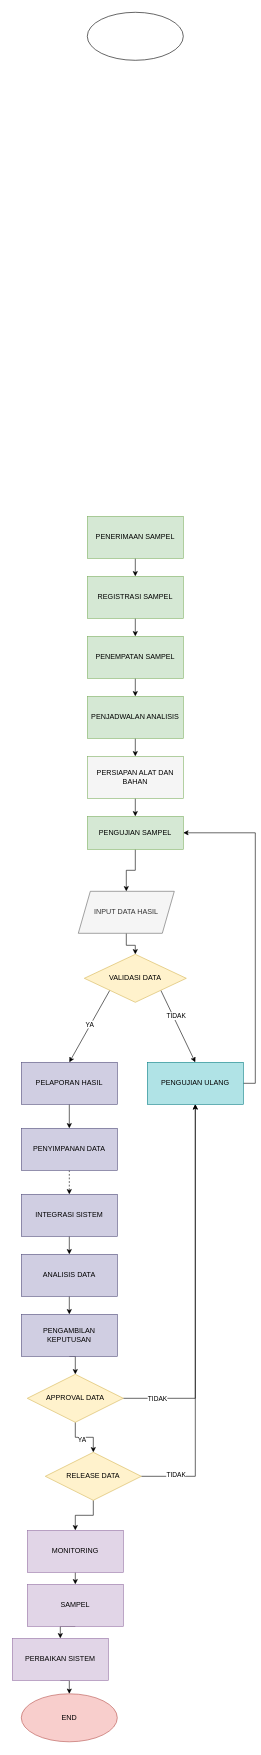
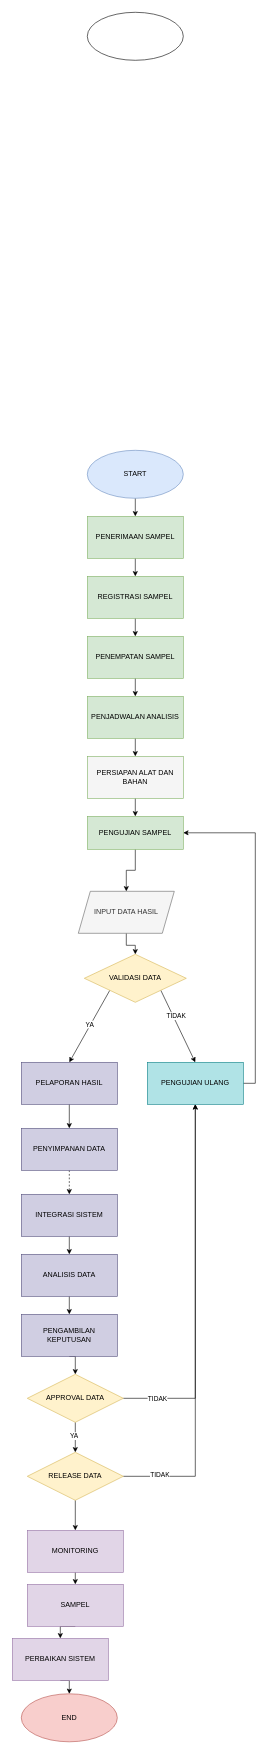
+ <mxCell id="4" value="START" style="ellipse;whiteSpace=wrap;html=1;fillColor=#dae8fc;strokeColor=#6c8ebf;" vertex="1" parent="1"><mxGeometry x="145" y="750" width="160" height="80" as="geometry" /></mxCell>
+ <mxCell id="3" style="edgeStyle=orthogonalEdgeStyle;rounded=0;orthogonalLoop=1;jettySize=auto;html=1;exitX=0.5;exitY=1;exitDx=0;exitDy=0;entryX=0.5;entryY=0;entryDx=0;entryDy=0;" edge="1" parent="1" source="4" target="7"><mxGeometry relative="1" as="geometry" /></mxCell>
- <mxCell id="45" value="RELEASE DATA" style="rhombus;whiteSpace=wrap;html=1;fillColor=#fff2cc;strokeColor=#d6b656;" vertex="1" parent="1"><mxGeometry x="75" y="2420" width="160" height="80" as="geometry" /></mxCell>
+ <mxCell id="45" value="RELEASE DATA" style="rhombus;whiteSpace=wrap;html=1;fillColor=#fff2cc;strokeColor=#d6b656;" vertex="1" parent="1"><mxGeometry x="45" y="2420" width="160" height="80" as="geometry" /></mxCell>
